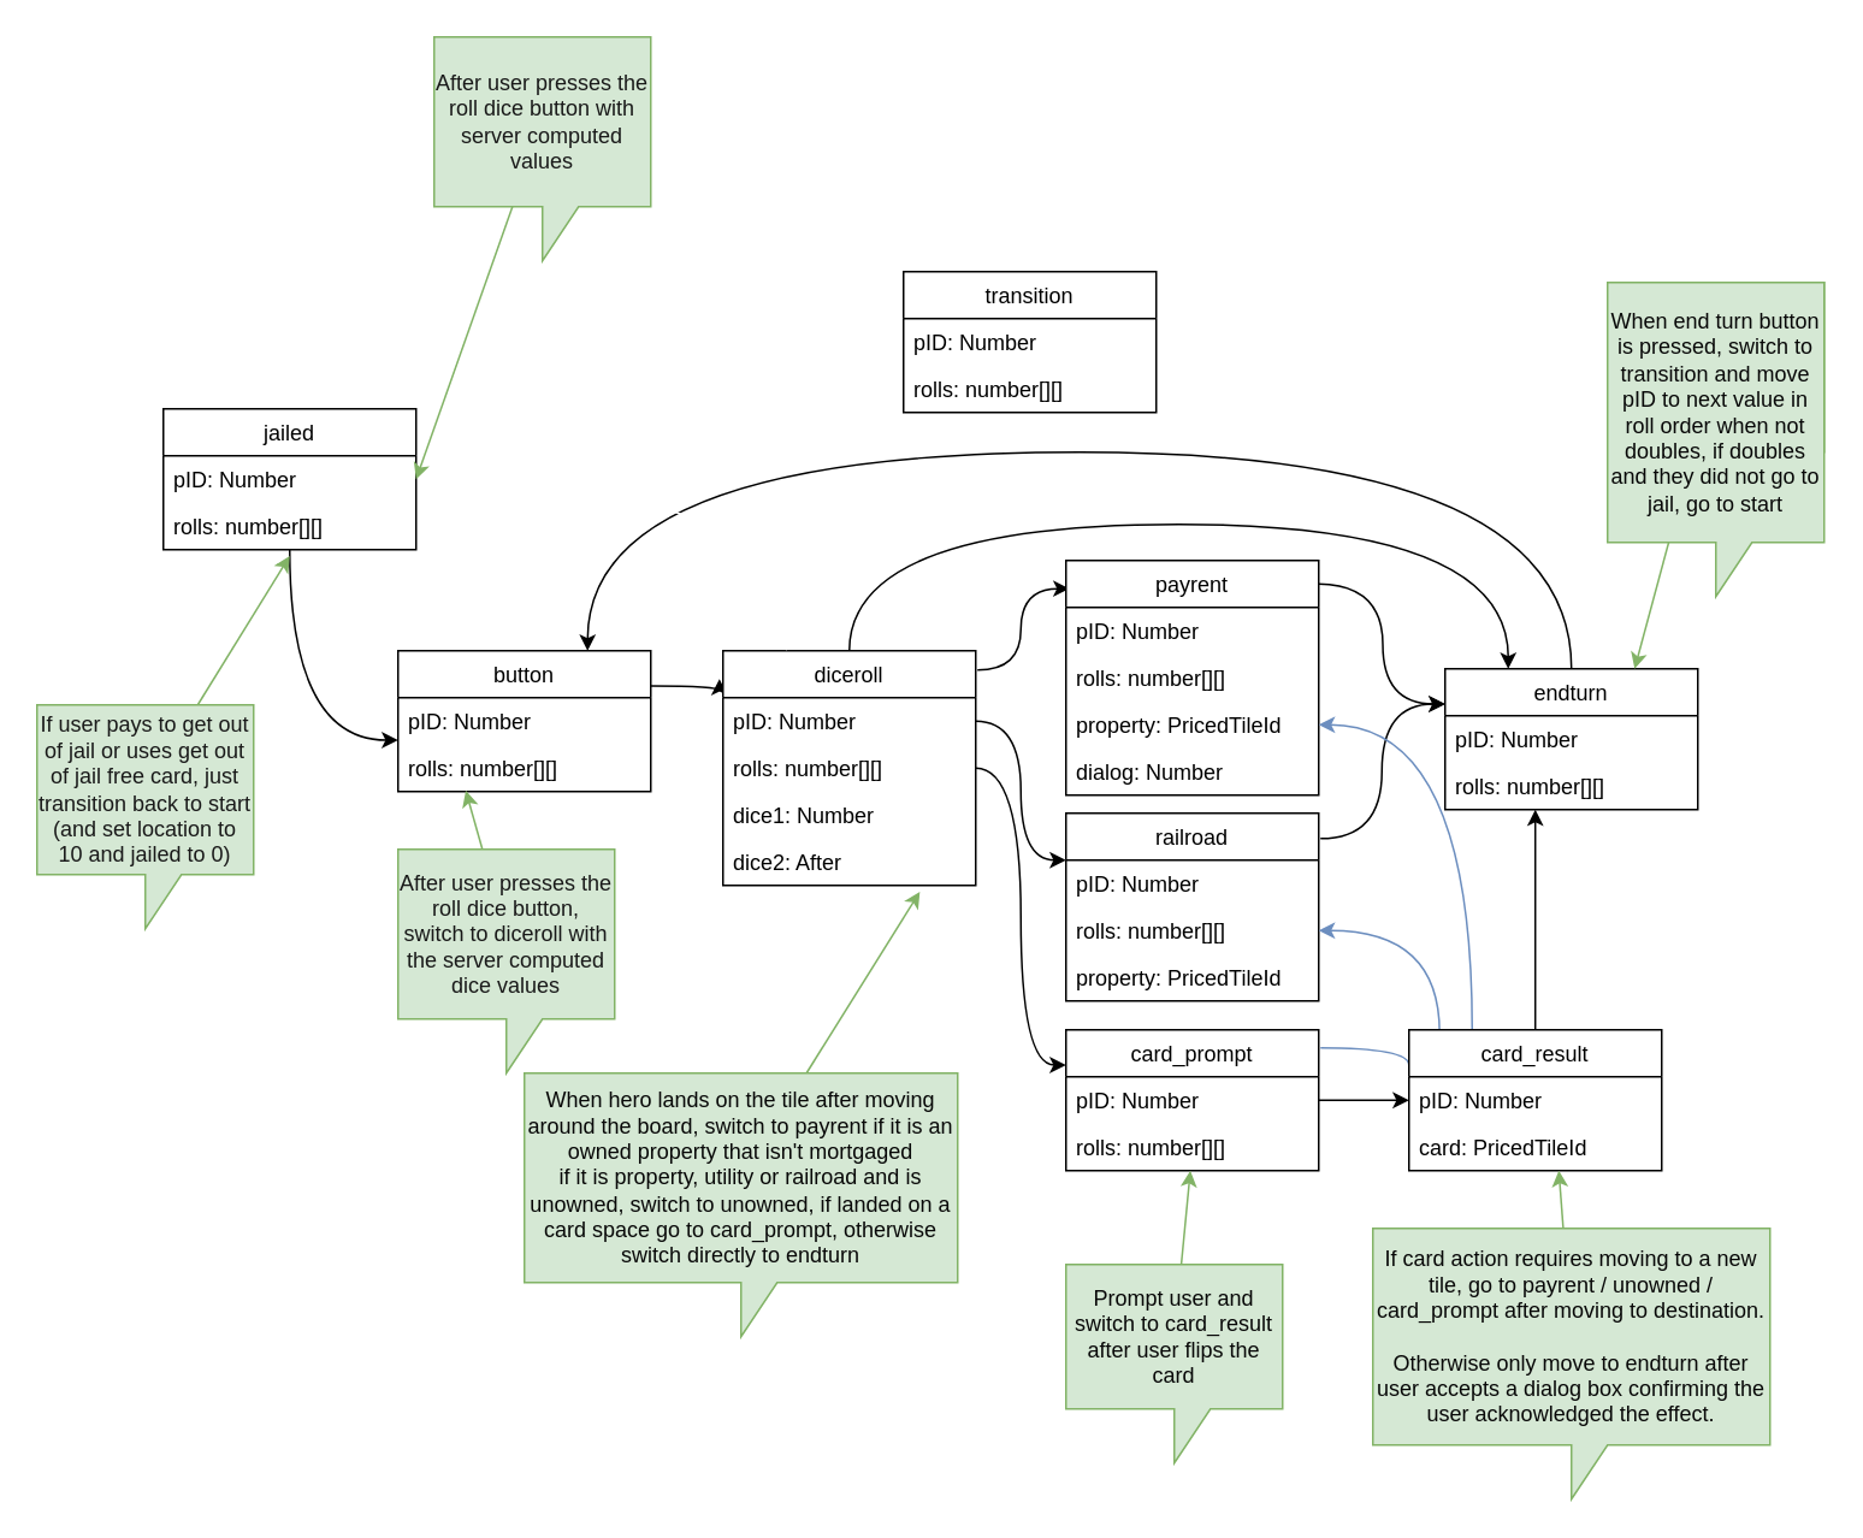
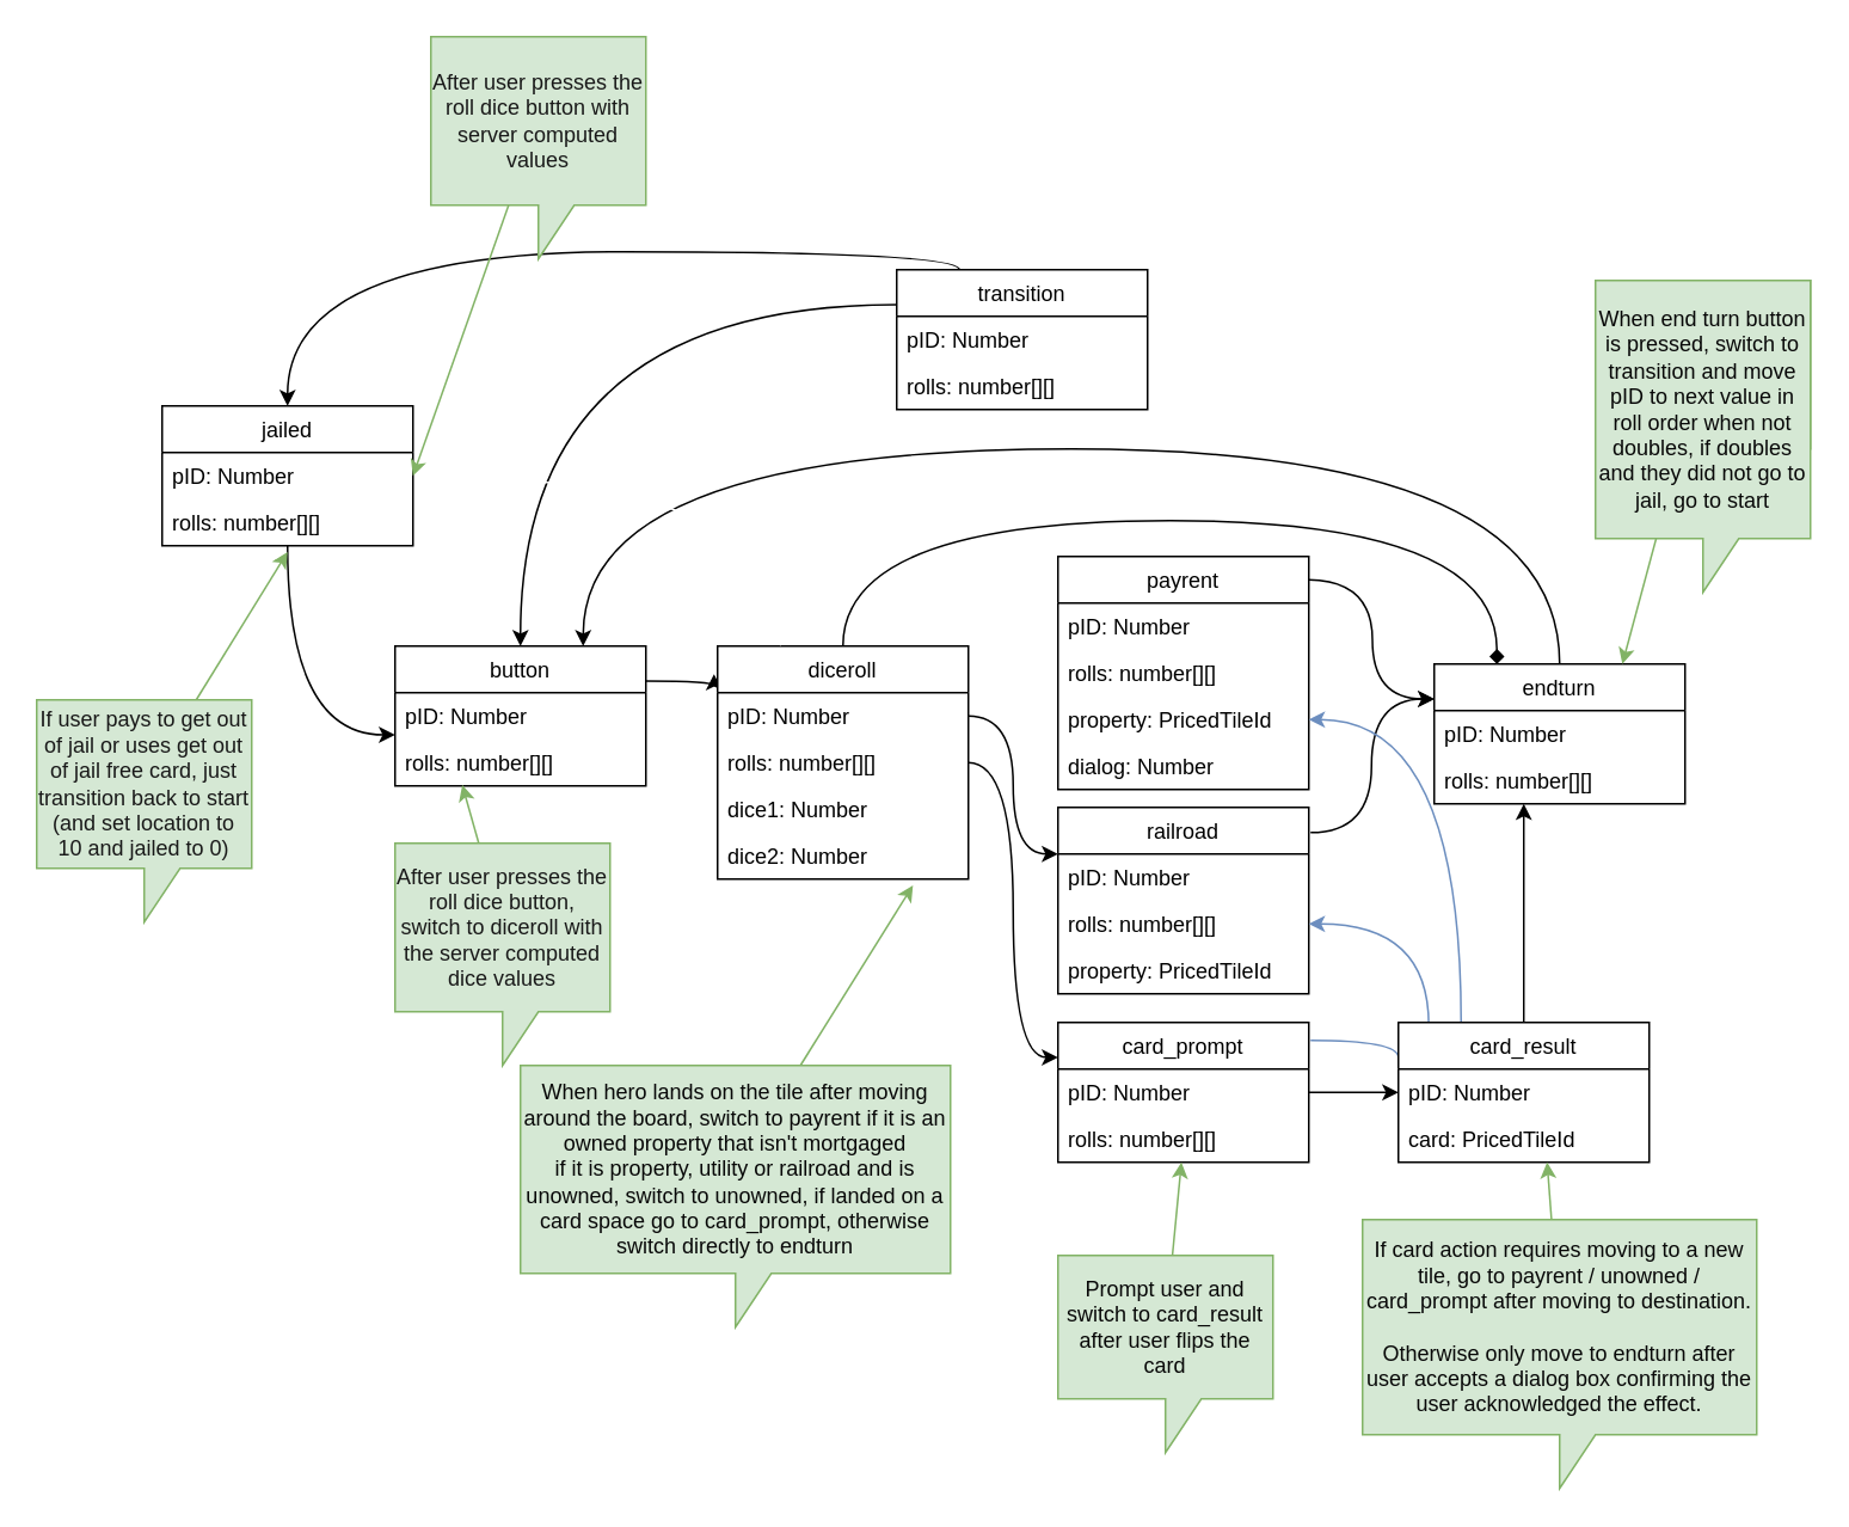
+ <mxCell id="46" style="edgeStyle=orthogonalEdgeStyle;curved=1;html=1;entryX=0.5;entryY=0;entryDx=0;entryDy=0;exitX=0.25;exitY=0;exitDx=0;exitDy=0;" parent="1" source="7" target="43" edge="1"><mxGeometry relative="1" as="geometry" /></mxCell>
+ <mxCell id="6" value="" style="edgeStyle=orthogonalEdgeStyle;curved=1;rounded=0;orthogonalLoop=1;jettySize=auto;html=1;entryX=0.5;entryY=0;entryDx=0;entryDy=0;exitX=0;exitY=0.25;exitDx=0;exitDy=0;" parent="1" source="7" target="3" edge="1"><mxGeometry x="-0.539" y="-13" relative="1" as="geometry"><mxPoint as="offset" /></mxGeometry></mxCell>
- <mxCell id="14" style="edgeStyle=orthogonalEdgeStyle;curved=1;rounded=0;orthogonalLoop=1;jettySize=auto;html=1;entryX=0.014;entryY=0.12;entryDx=0;entryDy=0;entryPerimeter=0;exitX=1.007;exitY=0.082;exitDx=0;exitDy=0;exitPerimeter=0;" parent="1" source="18" target="24" edge="1"><mxGeometry relative="1" as="geometry"><mxPoint x="550" y="382" as="sourcePoint" /></mxGeometry></mxCell>
- <mxCell id="15" style="edgeStyle=orthogonalEdgeStyle;rounded=0;orthogonalLoop=1;jettySize=auto;html=1;entryX=0.25;entryY=0;entryDx=0;entryDy=0;curved=1;" parent="1" source="18" target="11" edge="1"><mxGeometry relative="1" as="geometry"><Array as="points"><mxPoint x="470" y="290" /><mxPoint x="835" y="290" /></Array></mxGeometry></mxCell>
+ <mxCell id="15" style="edgeStyle=orthogonalEdgeStyle;rounded=0;orthogonalLoop=1;jettySize=auto;html=1;entryX=0.25;entryY=0;entryDx=0;entryDy=0;curved=1;endArrow=diamond;" parent="1" source="18" target="11" edge="1"><mxGeometry relative="1" as="geometry"><Array as="points"><mxPoint x="470" y="290" /><mxPoint x="835" y="290" /></Array></mxGeometry></mxCell>
- <mxCell id="22" value="dice2: After" style="text;strokeColor=none;fillColor=none;align=left;verticalAlign=top;spacingLeft=4;spacingRight=4;overflow=hidden;rotatable=0;points=[[0,0.5],[1,0.5]];portConstraint=eastwest;" parent="18" vertex="1"><mxGeometry y="104" width="140" height="26" as="geometry" /></mxCell>
+ <mxCell id="22" value="dice2: Number" style="text;strokeColor=none;fillColor=none;align=left;verticalAlign=top;spacingLeft=4;spacingRight=4;overflow=hidden;rotatable=0;points=[[0,0.5],[1,0.5]];portConstraint=eastwest;" parent="18" vertex="1"><mxGeometry y="104" width="140" height="26" as="geometry" /></mxCell>
